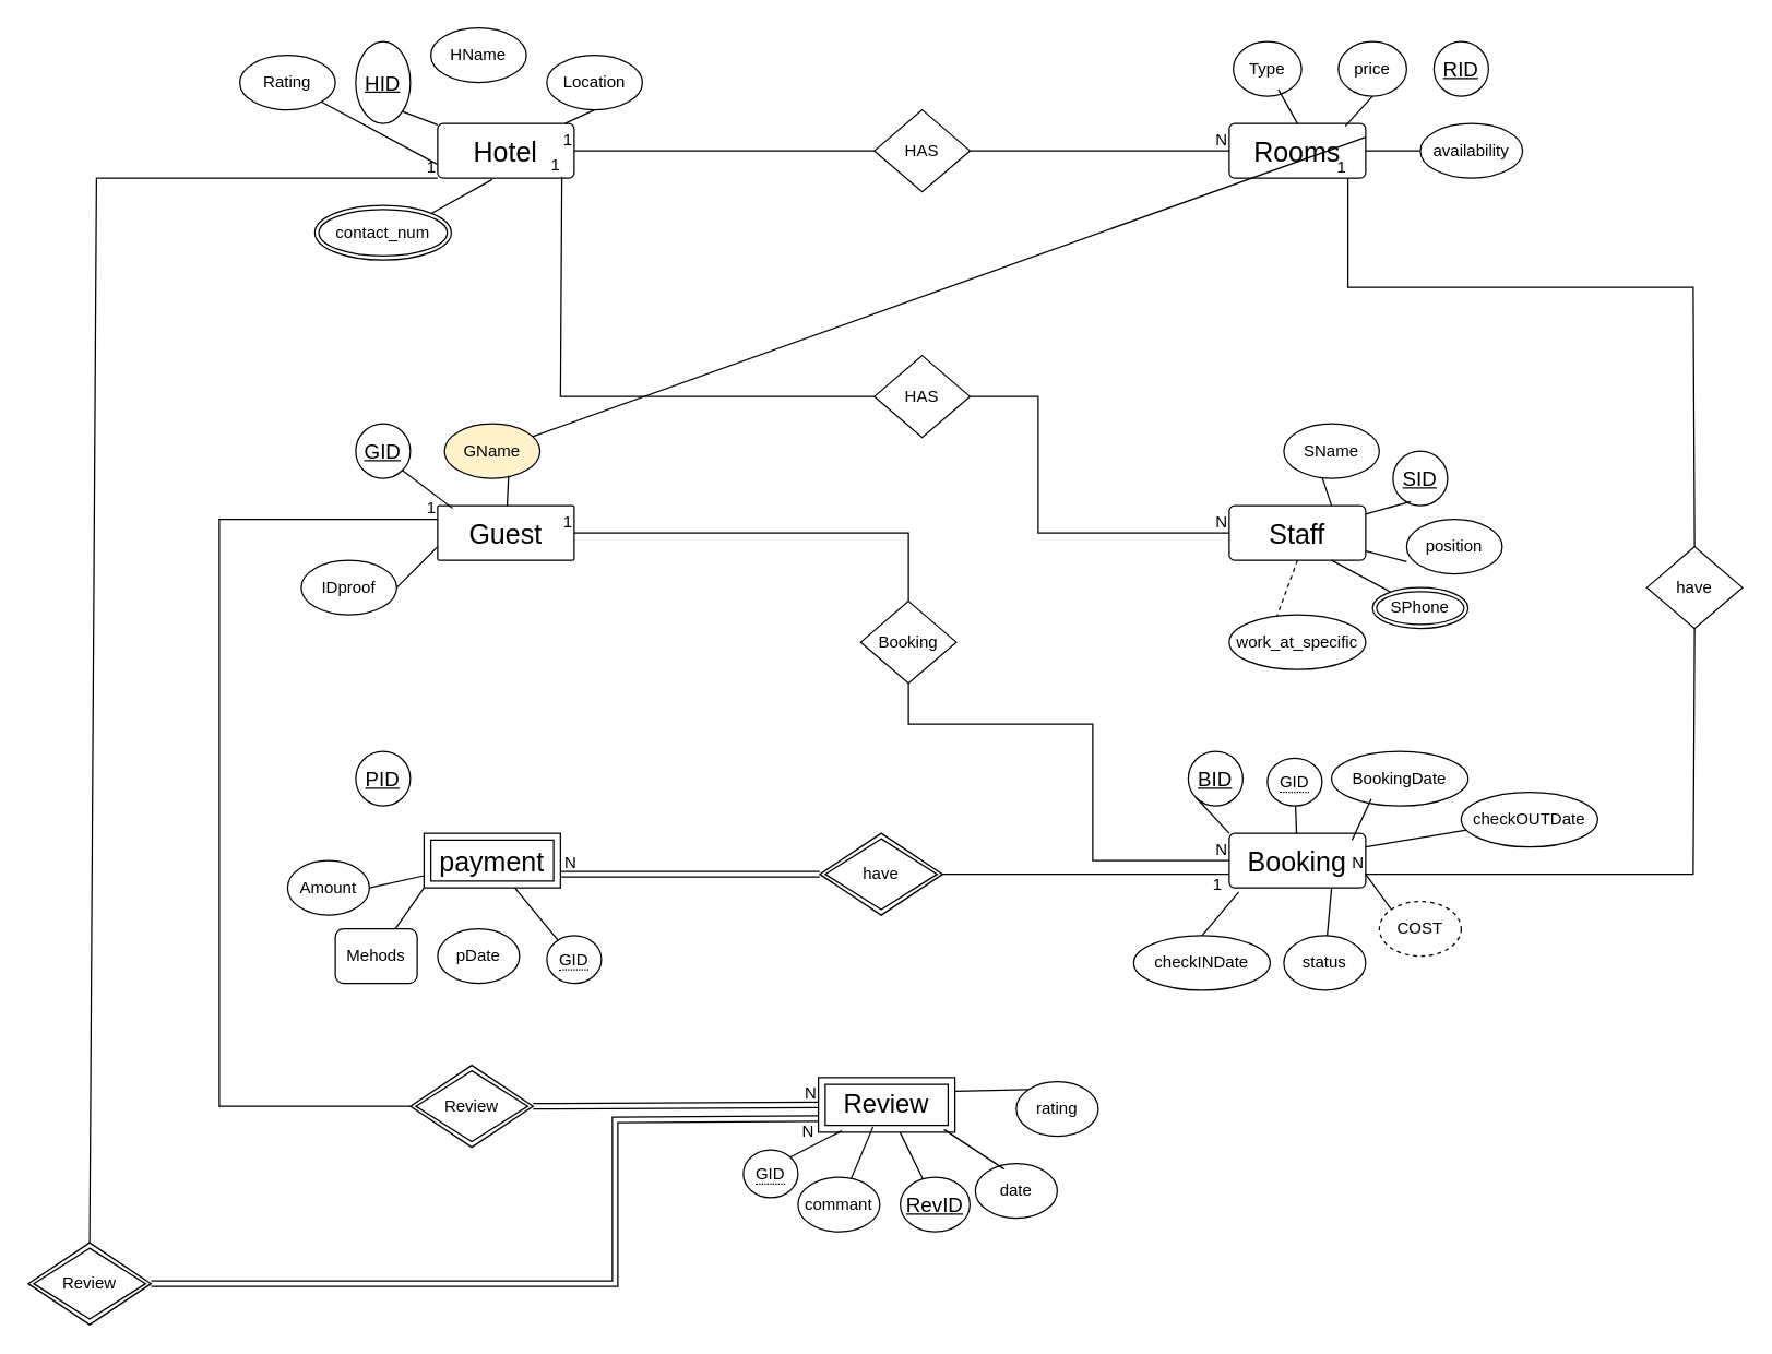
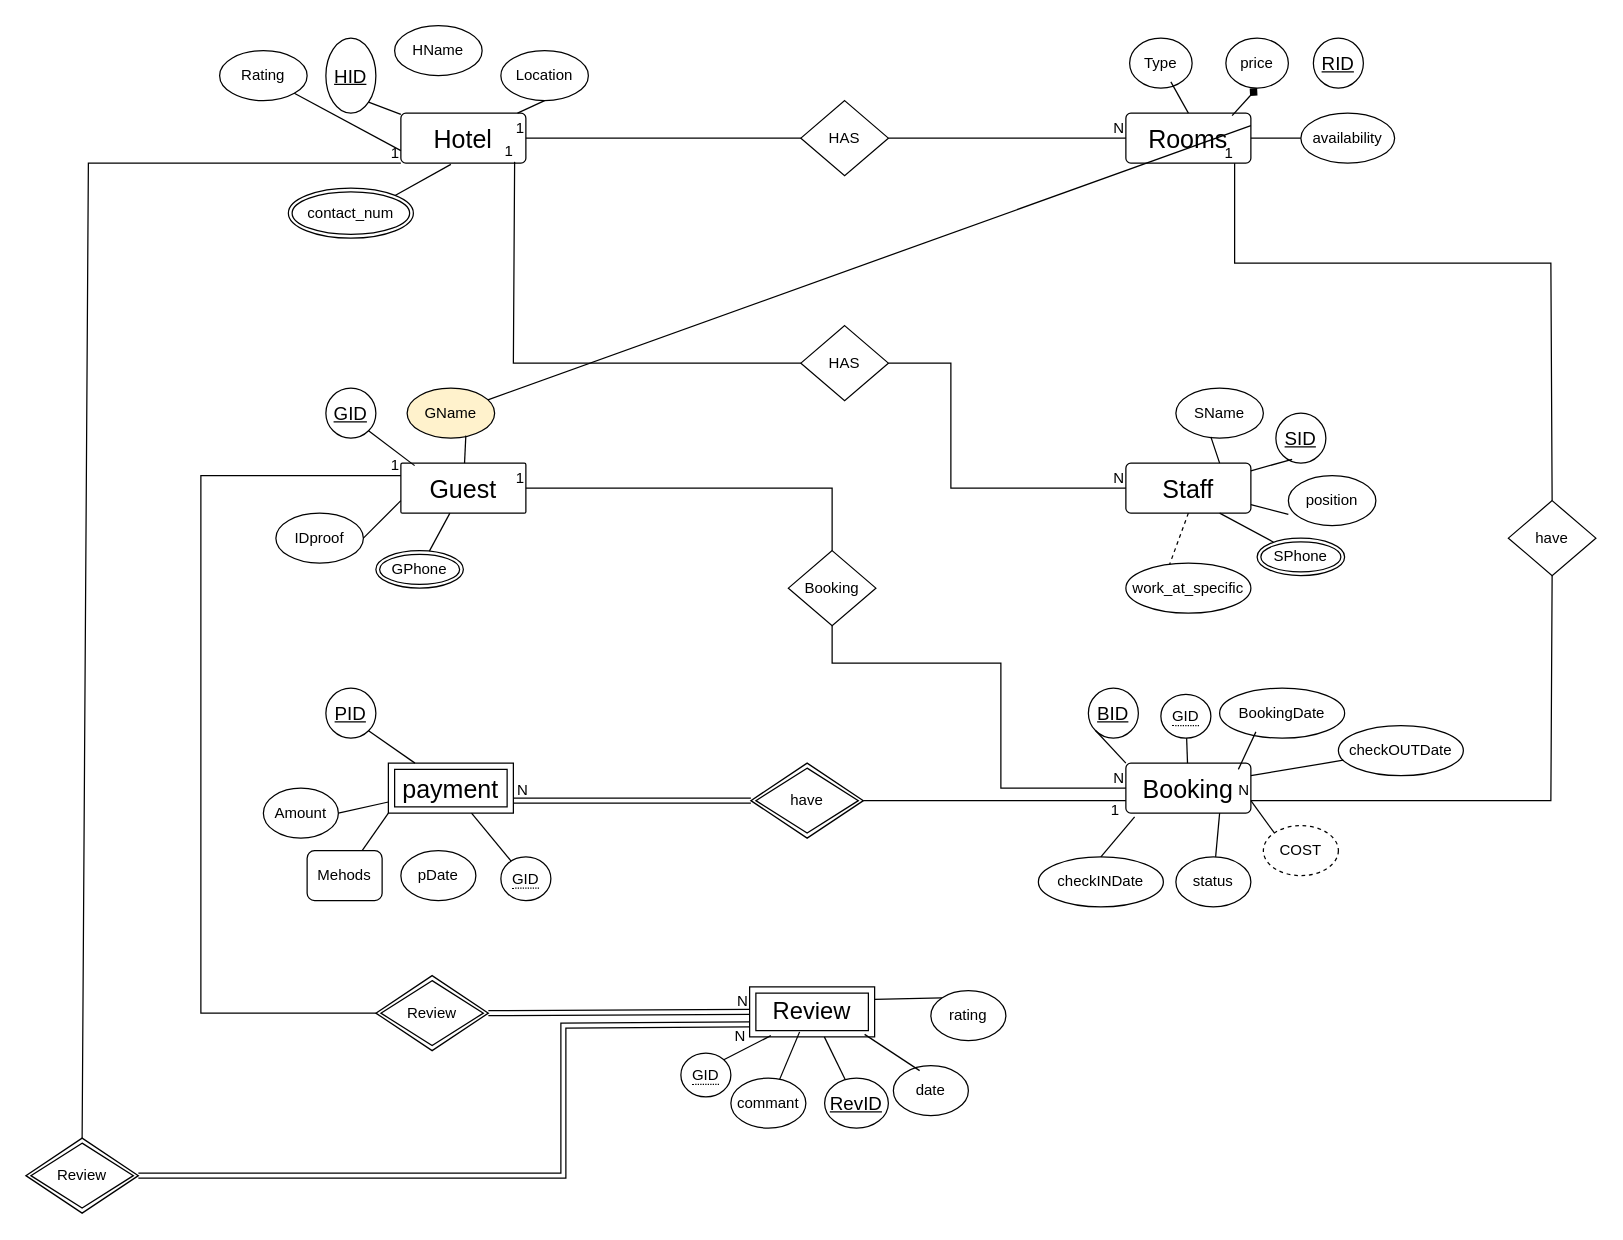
- <mxCell id="49" value="" style="endArrow=none;html=1;rounded=0;entryX=0.5;entryY=1;entryDx=0;entryDy=0;exitX=0.85;exitY=0.05;exitDx=0;exitDy=0;exitPerimeter=0;" parent="1" source="3" target="25" edge="1"><mxGeometry relative="1" as="geometry"><mxPoint x="580" y="90" as="sourcePoint" /><mxPoint x="740" y="90" as="targetPoint" /></mxGeometry></mxCell>
+ <mxCell id="49" value="" style="endArrow=diamond;html=1;rounded=0;entryX=0.5;entryY=1;entryDx=0;entryDy=0;exitX=0.85;exitY=0.05;exitDx=0;exitDy=0;exitPerimeter=0;" parent="1" source="3" target="25" edge="1"><mxGeometry relative="1" as="geometry"><mxPoint x="580" y="90" as="sourcePoint" /><mxPoint x="740" y="90" as="targetPoint" /></mxGeometry></mxCell>
+ <mxCell id="56" value="" style="endArrow=none;html=1;rounded=0;" parent="1" source="28" target="4" edge="1"><mxGeometry relative="1" as="geometry"><mxPoint x="580" y="390" as="sourcePoint" /><mxPoint x="740" y="390" as="targetPoint" /></mxGeometry></mxCell>
+ <mxCell id="28" value="GPhone" style="ellipse;shape=doubleEllipse;margin=3;whiteSpace=wrap;html=1;align=center;" parent="1" vertex="1"><mxGeometry x="300" y="440" width="70" height="30" as="geometry" /></mxCell>
+ <mxCell id="62" value="" style="endArrow=none;html=1;rounded=0;exitX=1;exitY=1;exitDx=0;exitDy=0;" parent="1" source="12" target="13" edge="1"><mxGeometry relative="1" as="geometry"><mxPoint x="580" y="690" as="sourcePoint" /><mxPoint x="740" y="690" as="targetPoint" /></mxGeometry></mxCell>
